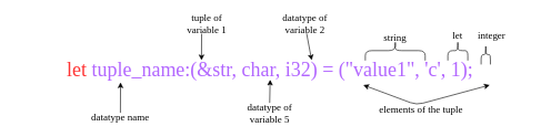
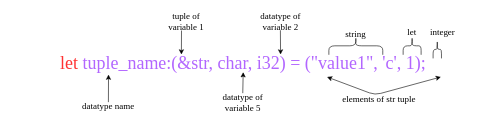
- <mxCell id="17" value="datatype of variable 2" style="text;html=1;strokeColor=none;fillColor=none;align=center;verticalAlign=middle;whiteSpace=wrap;rounded=0;fontFamily=Comic Sans MS;fontSize=15;movable=0;resizable=0;rotatable=0;deletable=0;editable=0;connectable=0;" vertex="1" parent="1"><mxGeometry x="409.5" y="20" width="95" height="30" as="geometry" /></mxCell>
+ <mxCell id="17" value="datatype of variable 2" style="text;html=1;strokeColor=none;fillColor=none;align=center;verticalAlign=middle;whiteSpace=wrap;rounded=0;fontFamily=Comic Sans MS;fontSize=15;movable=0;resizable=0;rotatable=0;deletable=0;editable=0;connectable=0;" vertex="1" parent="1"><mxGeometry x="419.5" y="20" width="95" height="30" as="geometry" /></mxCell>
- <mxCell id="12" value="&lt;font style=&quot;font-size: 15px ; line-height: 0.8&quot;&gt;elements of the tuple&lt;/font&gt;" style="text;html=1;strokeColor=none;fillColor=none;align=center;verticalAlign=middle;whiteSpace=wrap;rounded=0;fontFamily=Comic Sans MS;fontSize=30;fontColor=#000000;movable=0;resizable=0;rotatable=0;deletable=0;editable=0;connectable=0;" vertex="1" parent="1"><mxGeometry x="552" y="158" width="160" as="geometry" /></mxCell>
+ <mxCell id="12" value="&lt;font style=&quot;font-size: 15px ; line-height: 0.8&quot;&gt;elements of str tuple&lt;/font&gt;" style="text;html=1;strokeColor=none;fillColor=none;align=center;verticalAlign=middle;whiteSpace=wrap;rounded=0;fontFamily=Comic Sans MS;fontSize=30;fontColor=#000000;movable=0;resizable=0;rotatable=0;deletable=0;editable=0;connectable=0;" vertex="1" parent="1"><mxGeometry x="552" y="158" width="160" as="geometry" /></mxCell>
